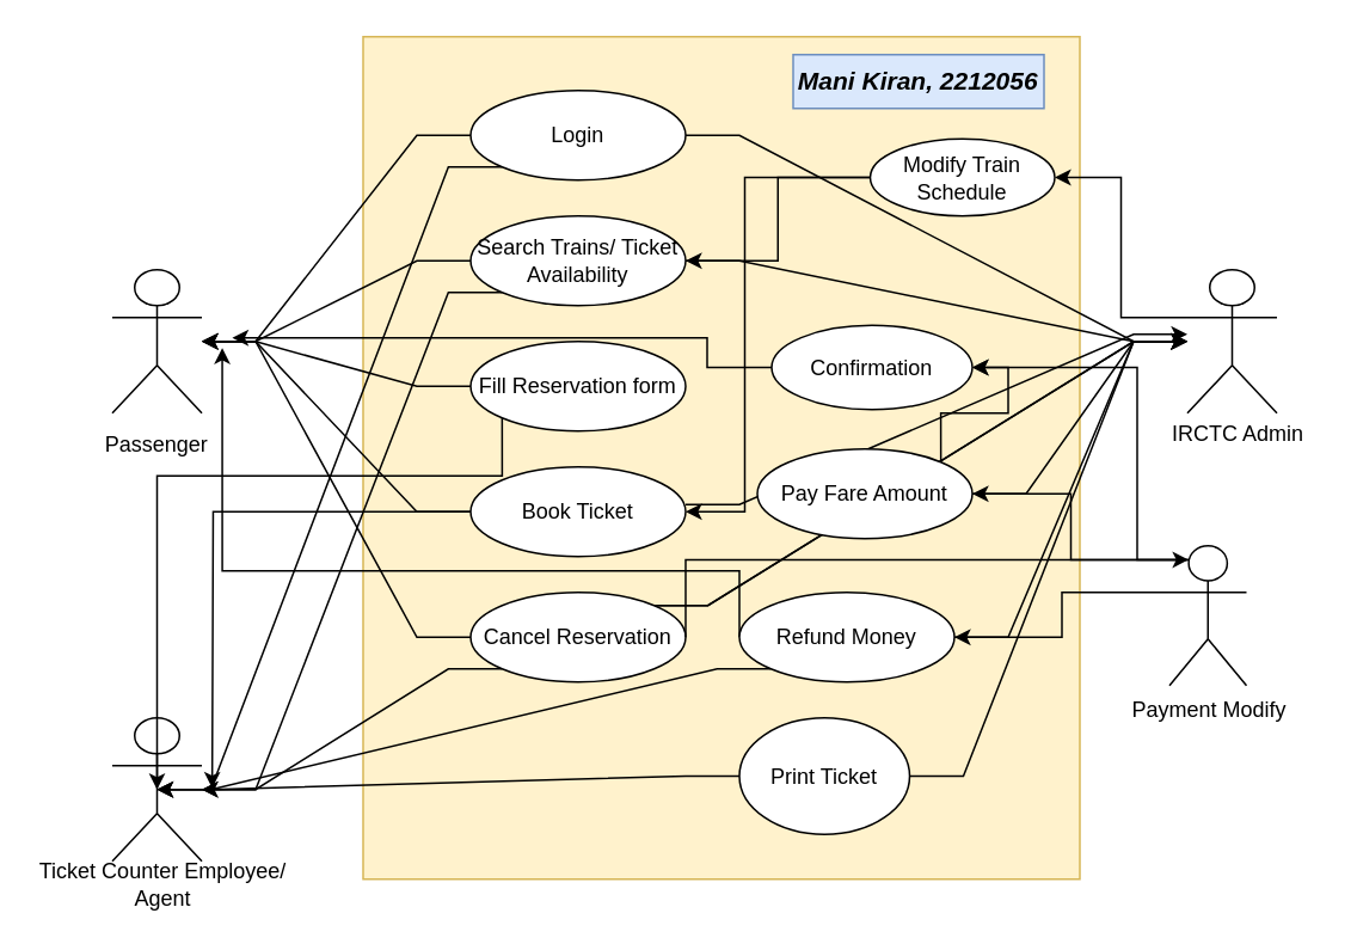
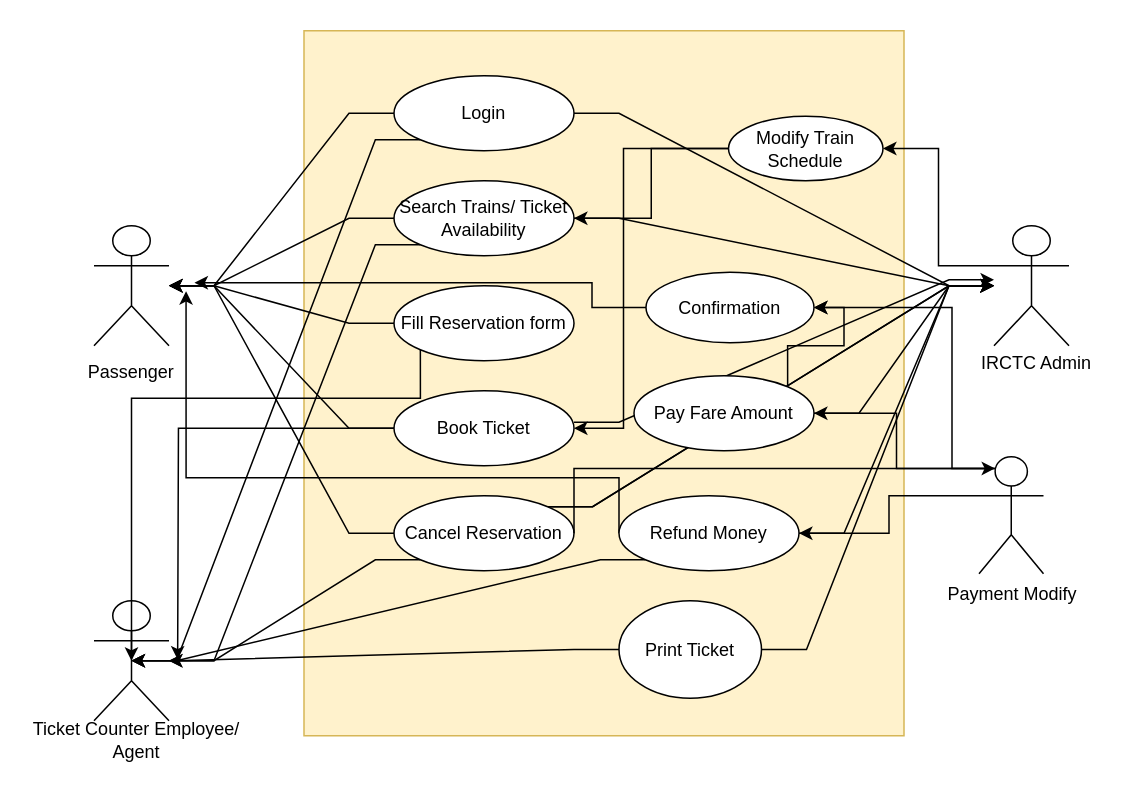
- <mxCell id="37" value="&lt;b&gt;&lt;i&gt;&lt;font style=&quot;font-size: 14px;&quot;&gt;Mani Kiran, 2212056&lt;/font&gt;&lt;/i&gt;&lt;/b&gt;" style="text;html=1;align=center;verticalAlign=middle;whiteSpace=wrap;rounded=0;fillColor=#dae8fc;strokeColor=#6c8ebf;" parent="1" vertex="1"><mxGeometry x="442" y="30" width="140" height="30" as="geometry" /></mxCell>
